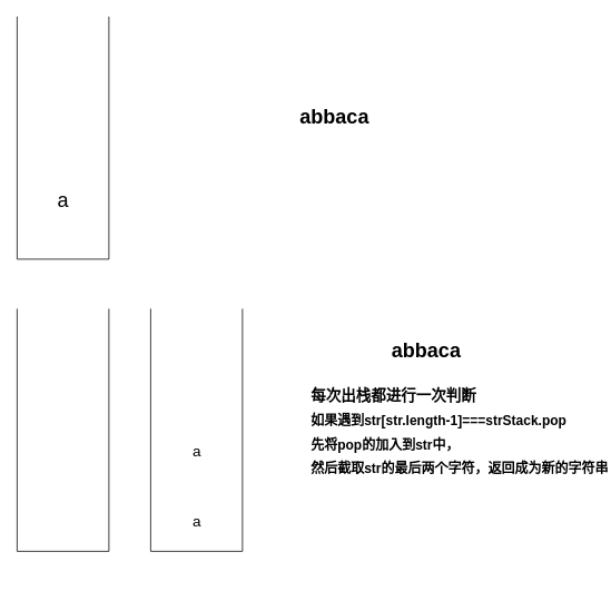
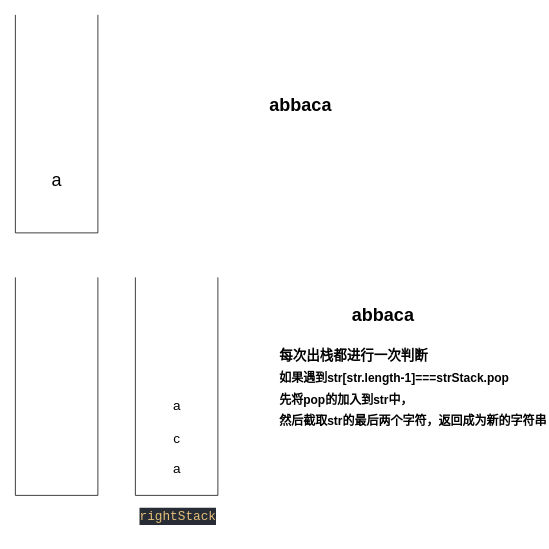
+ <mxCell id="8" value="c" style="text;html=1;resizable=0;autosize=1;align=center;verticalAlign=middle;points=[];fillColor=none;strokeColor=none;rounded=0;fontSize=18;" parent="1" vertex="1"><mxGeometry x="225" y="570" width="20" height="30" as="geometry" /></mxCell>
+ <mxCell id="6" value="&lt;div style=&quot;color: rgb(171, 178, 191); background-color: rgb(40, 44, 52); font-family: consolas, &amp;quot;courier new&amp;quot;, monospace; font-size: 17px; line-height: 23px;&quot;&gt;&lt;div&gt;&lt;span style=&quot;color: #e5c07b&quot;&gt;rightStack&lt;/span&gt;&lt;/div&gt;&lt;/div&gt;" style="text;whiteSpace=wrap;html=1;fontSize=18;" parent="1" vertex="1"><mxGeometry x="184" y="670" width="120" height="40" as="geometry" /></mxCell>
